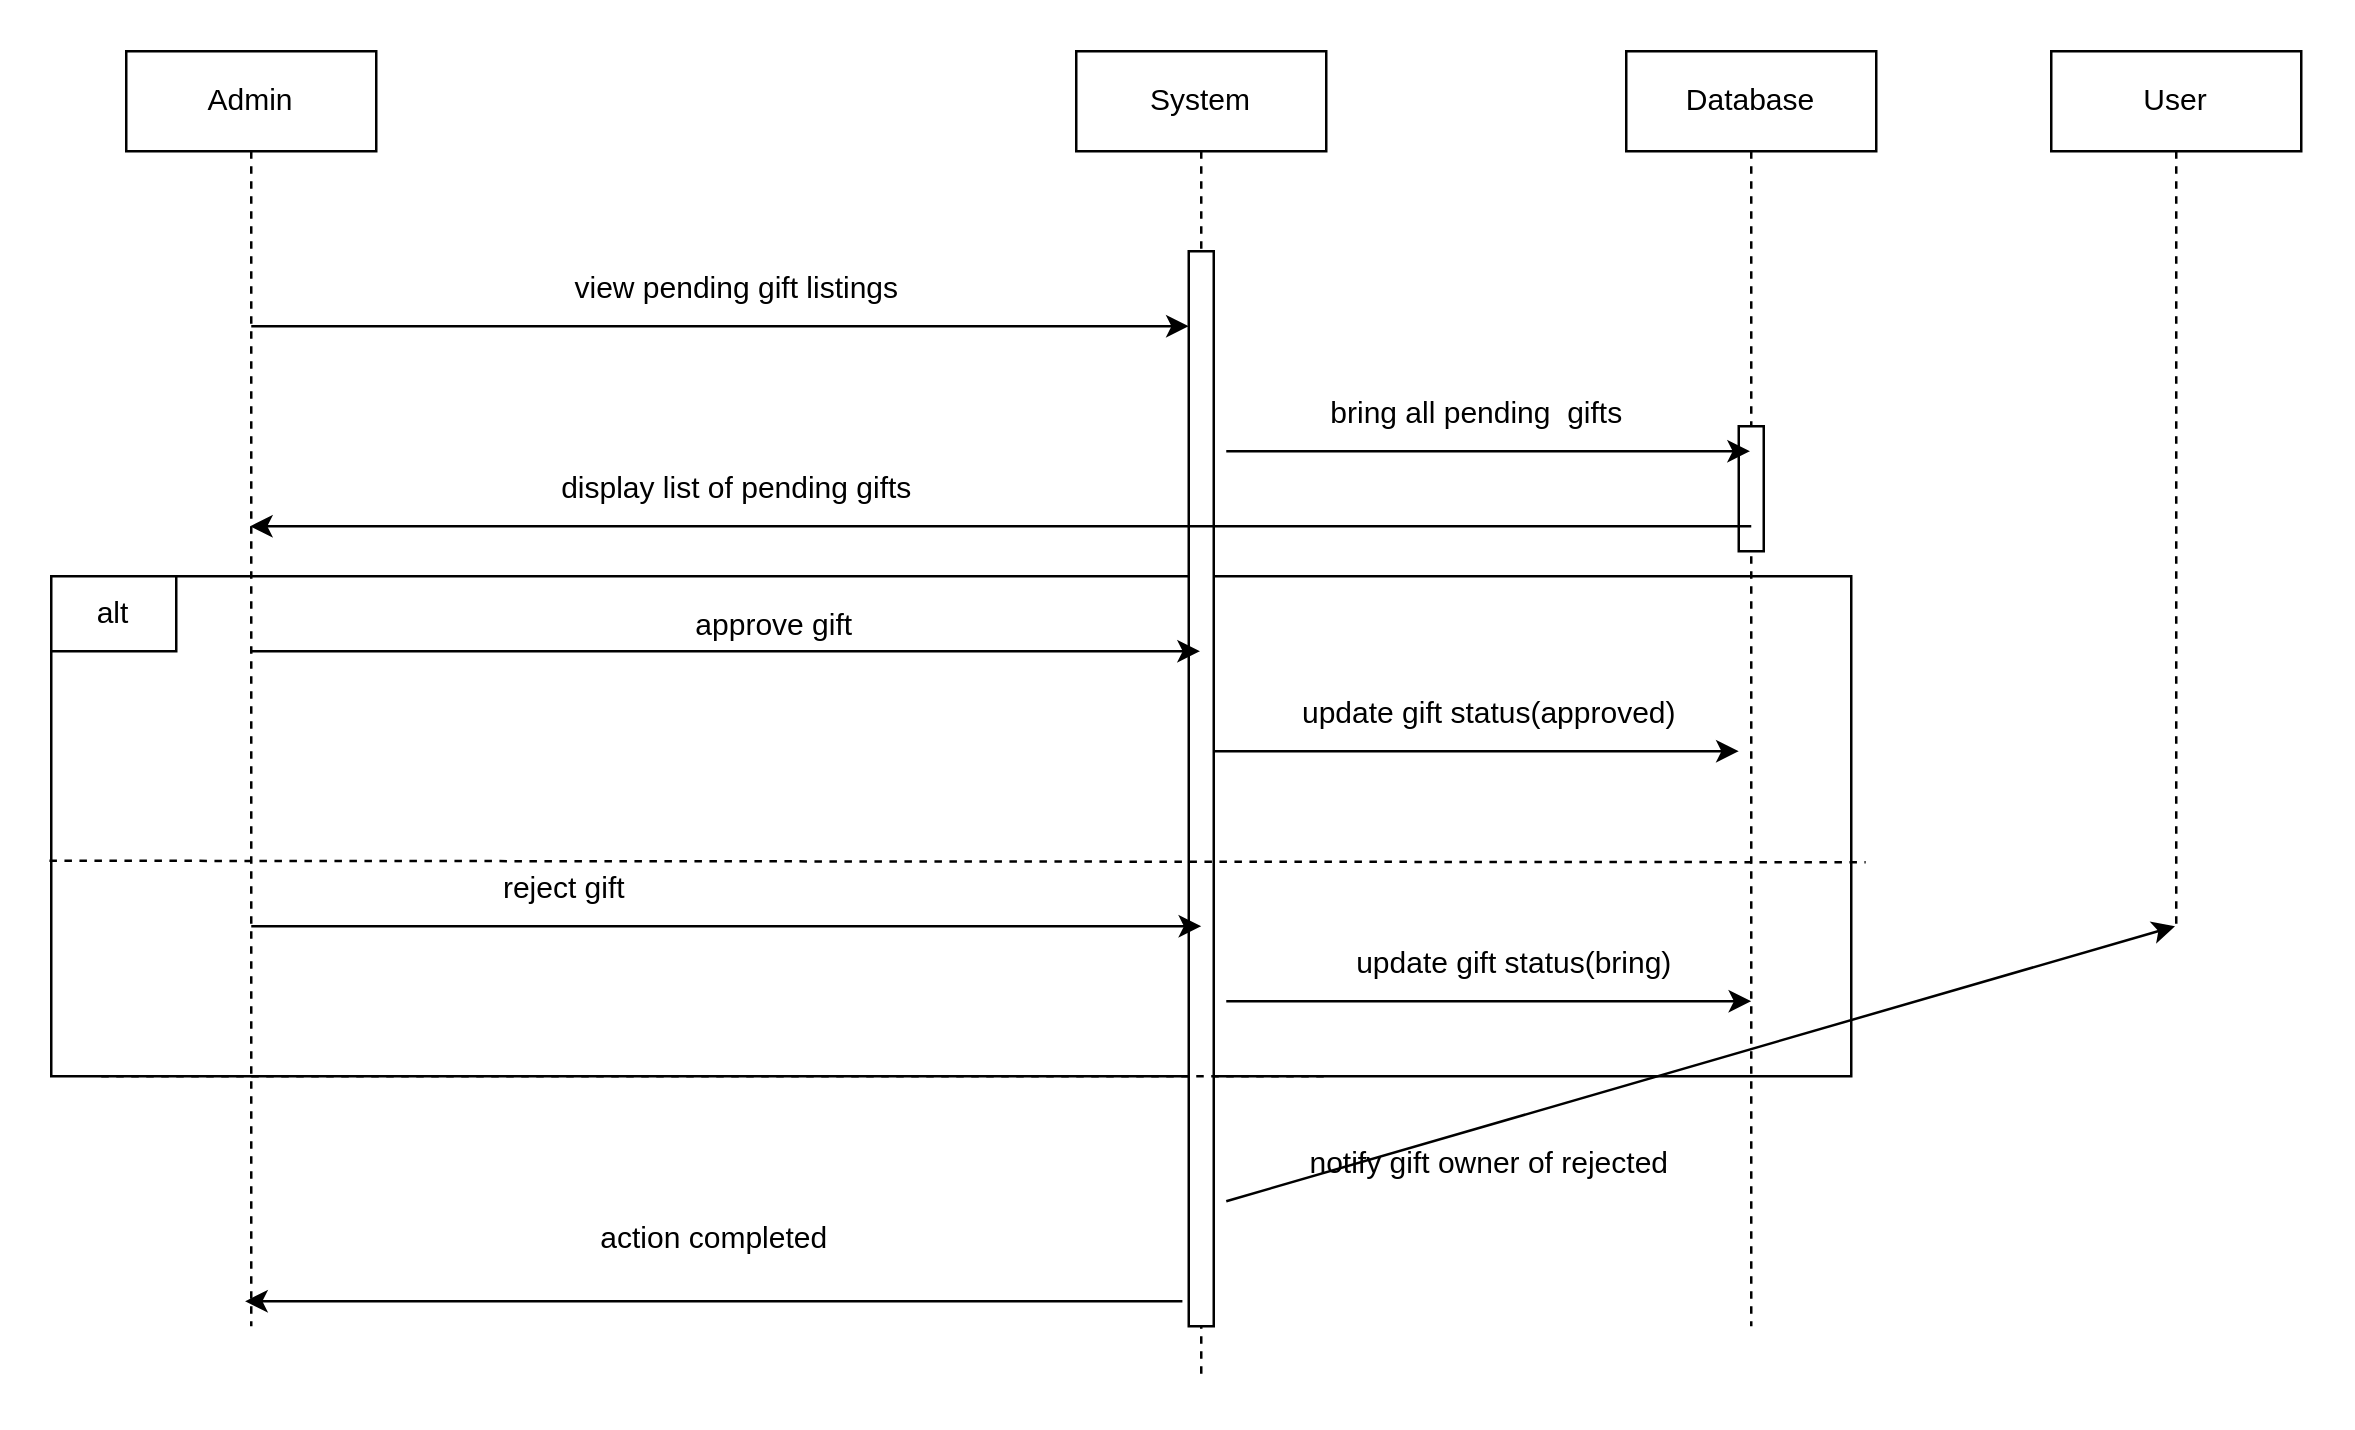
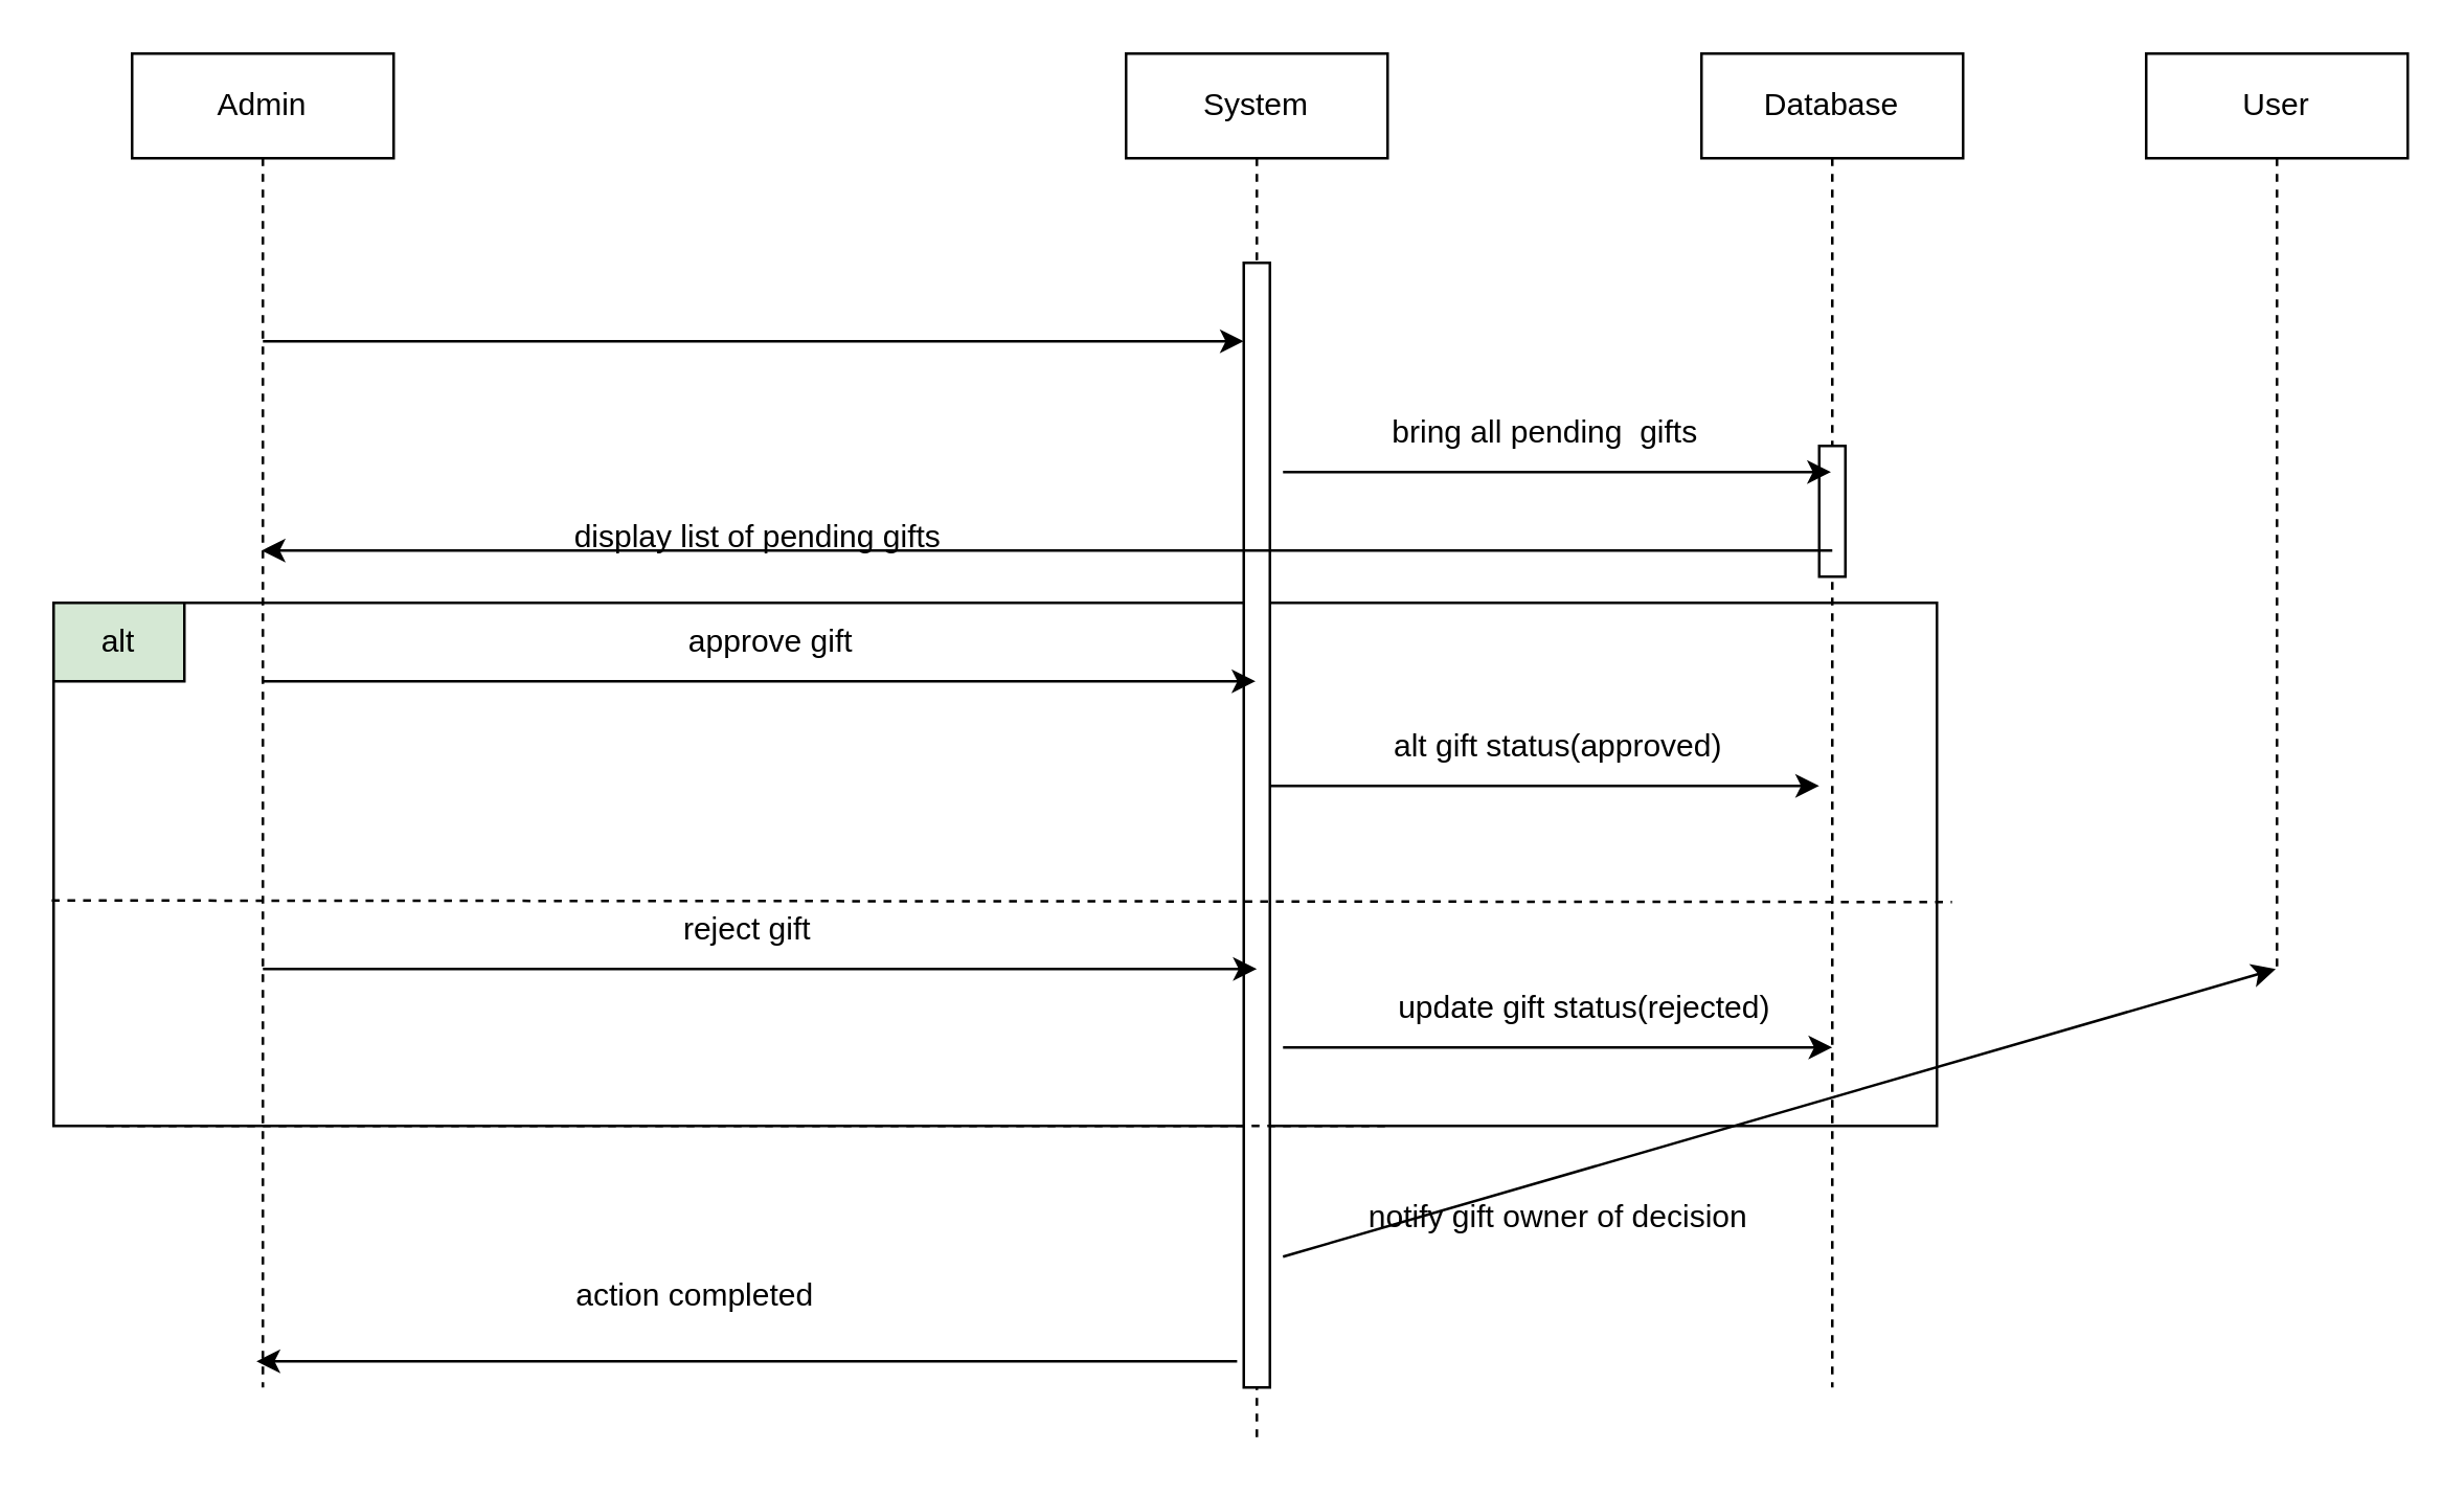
- <mxCell id="9" value="view pending gift listings" style="text;html=1;align=center;verticalAlign=middle;resizable=0;points=[];autosize=1;strokeColor=none;fillColor=none;" vertex="1" parent="1"><mxGeometry x="219" y="100" width="150" height="30" as="geometry" /></mxCell>
- <mxCell id="15" value="display list of pending gifts" style="text;html=1;align=center;verticalAlign=middle;resizable=0;points=[];autosize=1;strokeColor=none;fillColor=none;" vertex="1" parent="1"><mxGeometry x="214" y="180" width="160" height="30" as="geometry" /></mxCell>
+ <mxCell id="15" value="display list of pending gifts" style="text;html=1;align=center;verticalAlign=middle;resizable=0;points=[];autosize=1;strokeColor=none;fillColor=none;" vertex="1" parent="1"><mxGeometry x="209" y="190" width="160" height="30" as="geometry" /></mxCell>
- <mxCell id="6" value="alt" style="rounded=0;whiteSpace=wrap;html=1;" vertex="1" parent="1"><mxGeometry x="20" y="230" width="50" height="30" as="geometry" /></mxCell>
+ <mxCell id="6" value="alt" style="rounded=0;whiteSpace=wrap;html=1;fillColor=#d5e8d4;" vertex="1" parent="1"><mxGeometry x="20" y="230" width="50" height="30" as="geometry" /></mxCell>
- <mxCell id="18" value="approve gift" style="text;html=1;align=center;verticalAlign=middle;resizable=0;points=[];autosize=1;strokeColor=none;fillColor=none;" vertex="1" parent="1"><mxGeometry x="269" y="235" width="80" height="30" as="geometry" /></mxCell>
+ <mxCell id="18" value="approve gift" style="text;html=1;align=center;verticalAlign=middle;resizable=0;points=[];autosize=1;strokeColor=none;fillColor=none;" vertex="1" parent="1"><mxGeometry x="254" y="230" width="80" height="30" as="geometry" /></mxCell>
- <mxCell id="22" value="update gift status(approved)" style="text;html=1;align=center;verticalAlign=middle;resizable=0;points=[];autosize=1;strokeColor=none;fillColor=none;" vertex="1" parent="1"><mxGeometry x="510" y="270" width="170" height="30" as="geometry" /></mxCell>
+ <mxCell id="22" value="alt gift status(approved)" style="text;html=1;align=center;verticalAlign=middle;resizable=0;points=[];autosize=1;strokeColor=none;fillColor=none;" vertex="1" parent="1"><mxGeometry x="510" y="270" width="170" height="30" as="geometry" /></mxCell>
- <mxCell id="20" value="reject gift" style="text;html=1;align=center;verticalAlign=middle;resizable=0;points=[];autosize=1;strokeColor=none;fillColor=none;" vertex="1" parent="1"><mxGeometry x="190" y="340" width="70" height="30" as="geometry" /></mxCell>
+ <mxCell id="20" value="reject gift" style="text;html=1;align=center;verticalAlign=middle;resizable=0;points=[];autosize=1;strokeColor=none;fillColor=none;" vertex="1" parent="1"><mxGeometry x="250" y="340" width="70" height="30" as="geometry" /></mxCell>
- <mxCell id="23" value="update gift status(bring)" style="text;html=1;align=center;verticalAlign=middle;resizable=0;points=[];autosize=1;strokeColor=none;fillColor=none;" vertex="1" parent="1"><mxGeometry x="525" y="370" width="160" height="30" as="geometry" /></mxCell>
+ <mxCell id="23" value="update gift status(rejected)" style="text;html=1;align=center;verticalAlign=middle;resizable=0;points=[];autosize=1;strokeColor=none;fillColor=none;" vertex="1" parent="1"><mxGeometry x="525" y="370" width="160" height="30" as="geometry" /></mxCell>
- <mxCell id="29" value="notify gift owner of rejected" style="text;html=1;align=center;verticalAlign=middle;resizable=0;points=[];autosize=1;strokeColor=none;fillColor=none;" vertex="1" parent="1"><mxGeometry x="515" y="450" width="160" height="30" as="geometry" /></mxCell>
+ <mxCell id="29" value="notify gift owner of decision" style="text;html=1;align=center;verticalAlign=middle;resizable=0;points=[];autosize=1;strokeColor=none;fillColor=none;" vertex="1" parent="1"><mxGeometry x="515" y="450" width="160" height="30" as="geometry" /></mxCell>
- <mxCell id="26" value="action completed" style="text;html=1;align=center;verticalAlign=middle;resizable=0;points=[];autosize=1;strokeColor=none;fillColor=none;" vertex="1" parent="1"><mxGeometry x="230" y="480" width="110" height="30" as="geometry" /></mxCell>
+ <mxCell id="26" value="action completed" style="text;html=1;align=center;verticalAlign=middle;resizable=0;points=[];autosize=1;strokeColor=none;fillColor=none;" vertex="1" parent="1"><mxGeometry x="210" y="480" width="110" height="30" as="geometry" /></mxCell>
